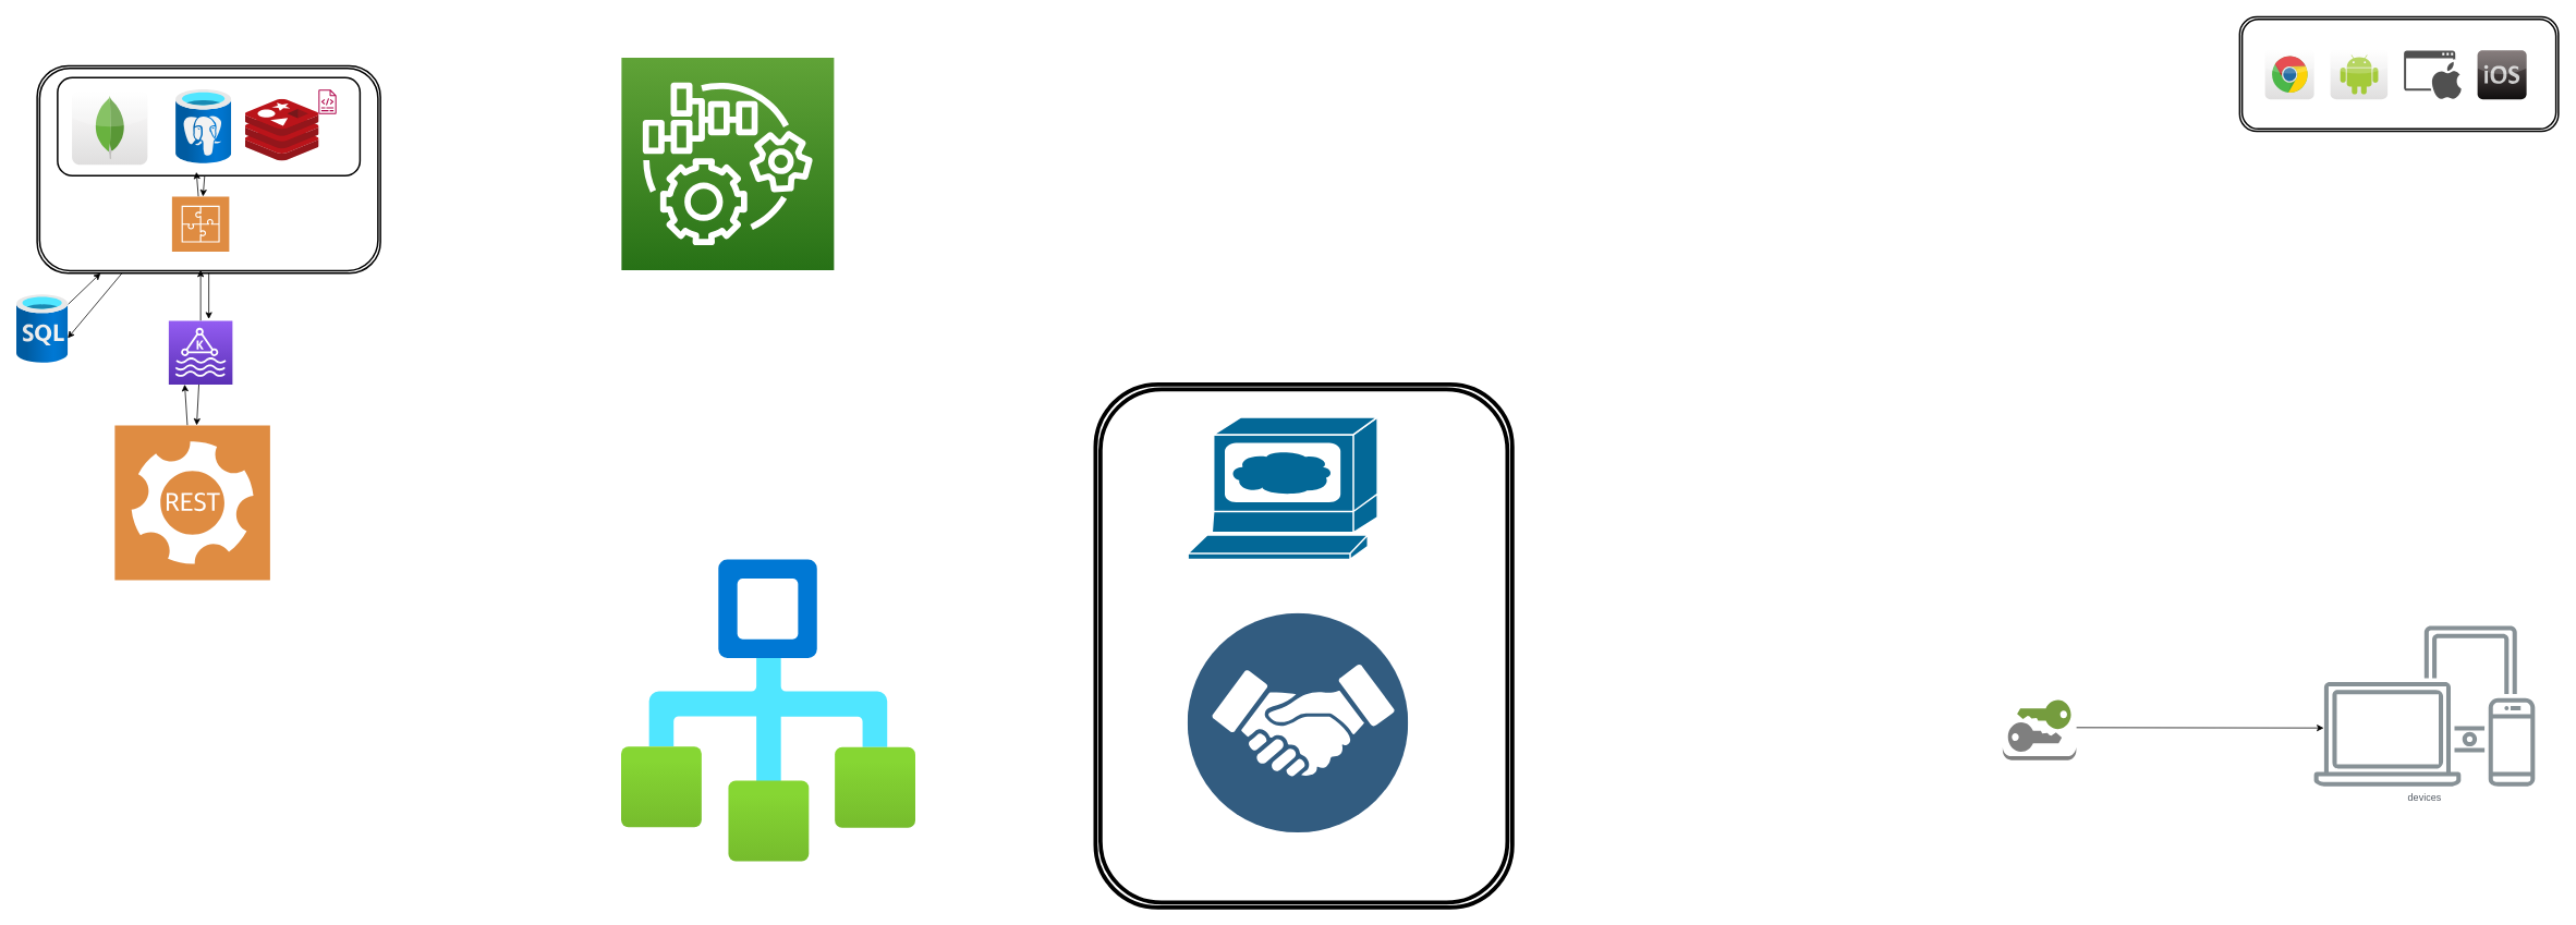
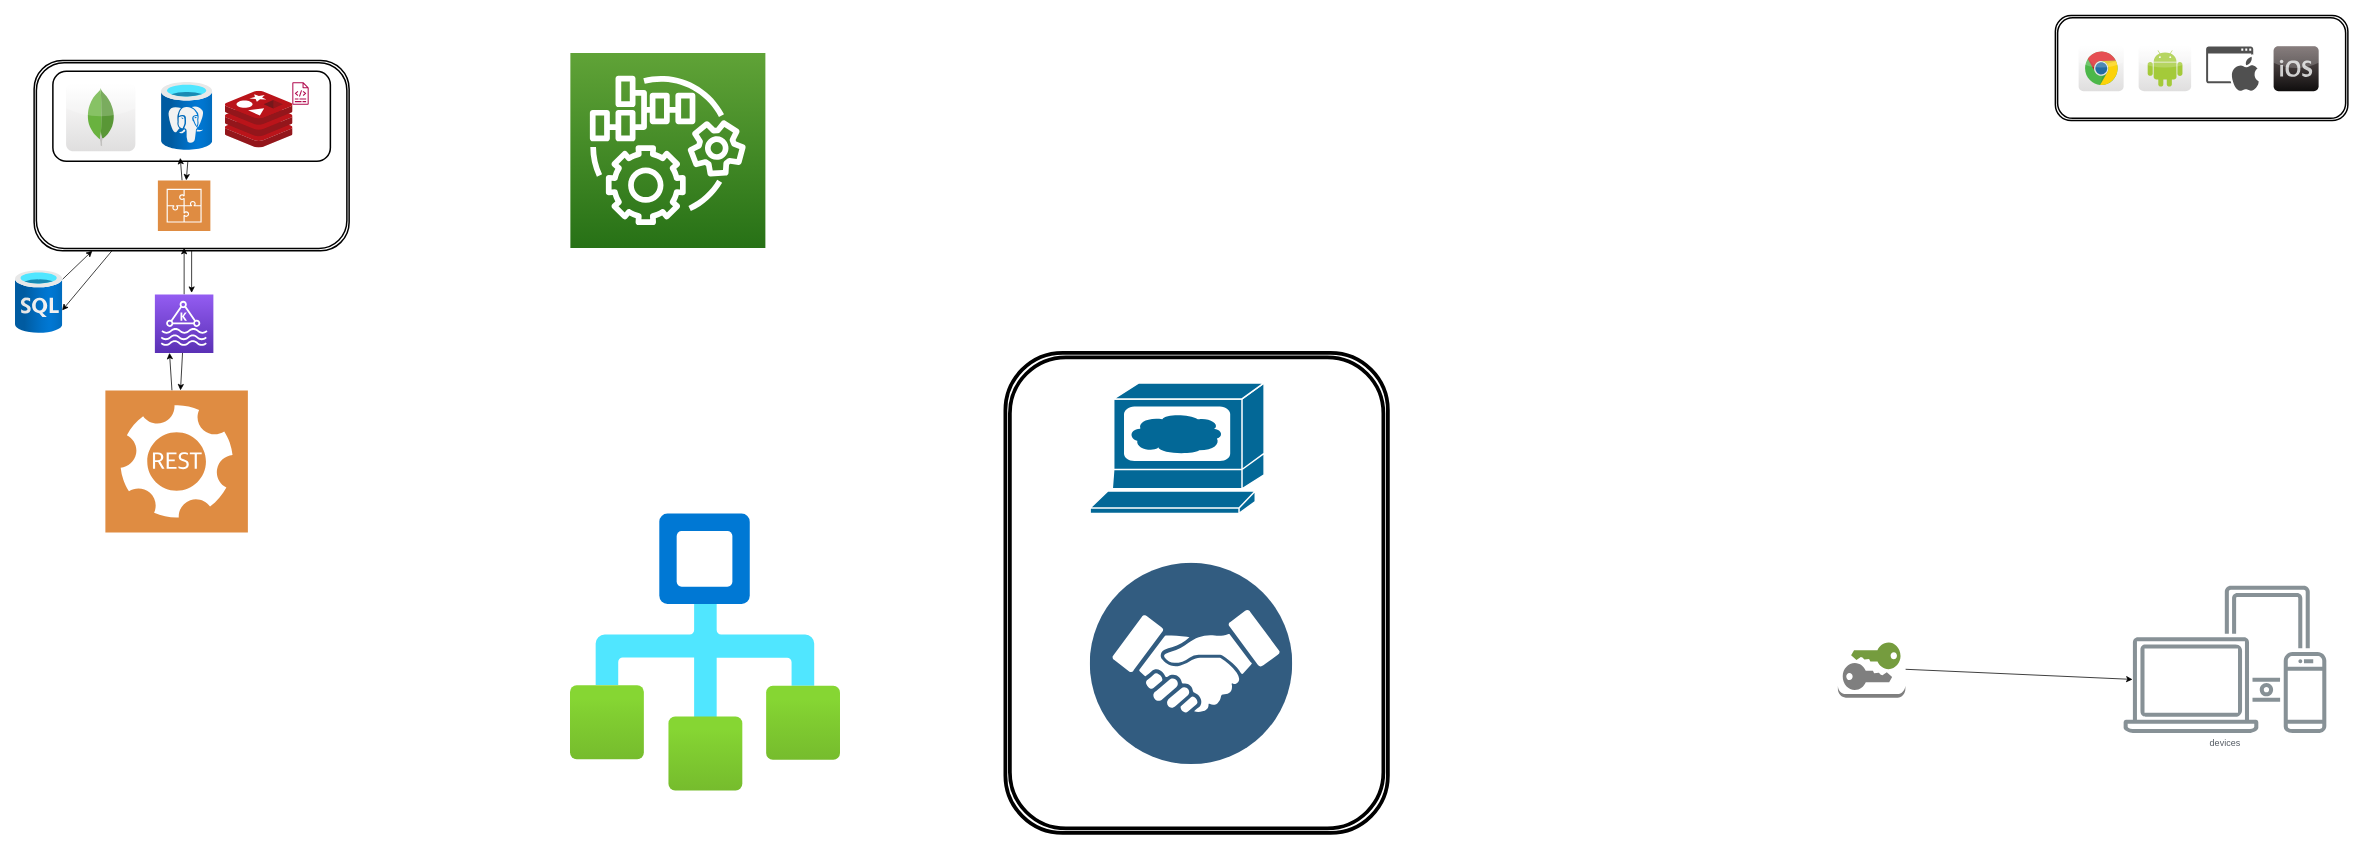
- <mxCell id="7" value="devices" style="sketch=0;outlineConnect=0;gradientColor=none;fontColor=#545B64;strokeColor=none;fillColor=#879196;dashed=0;verticalLabelPosition=bottom;verticalAlign=top;align=center;html=1;fontSize=12;fontStyle=0;aspect=fixed;shape=mxgraph.aws4.illustration_devices;pointerEvents=1" vertex="1" parent="1"><mxGeometry x="2831" y="765" width="270.27" height="197.3" as="geometry" /></mxCell>
+ <mxCell id="7" value="devices" style="sketch=0;outlineConnect=0;gradientColor=none;fontColor=#545B64;strokeColor=none;fillColor=#879196;dashed=0;verticalLabelPosition=bottom;verticalAlign=top;align=center;html=1;fontSize=12;fontStyle=0;aspect=fixed;shape=mxgraph.aws4.illustration_devices;pointerEvents=1" vertex="1" parent="1"><mxGeometry x="2831" y="780" width="270.27" height="197.3" as="geometry" /></mxCell>
